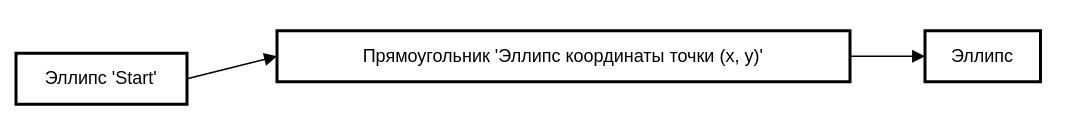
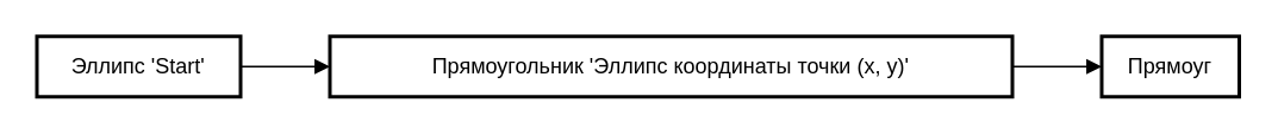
- <mxCell id="4" value="Эллипс" style="whiteSpace=wrap;strokeWidth=2;" vertex="1" parent="1"><mxGeometry x="616" width="77" height="34" as="geometry" y="20" /></mxCell>
+ <mxCell id="4" value="Прямоуг" style="whiteSpace=wrap;strokeWidth=2;" vertex="1" parent="1"><mxGeometry x="616" width="77" height="34" as="geometry" y="20" /></mxCell>
- <mxCell id="2" value="Эллипс 'Start'" style="whiteSpace=wrap;strokeWidth=2;" vertex="1" parent="1"><mxGeometry x="10" y="35" width="114" height="34" as="geometry" /></mxCell>
+ <mxCell id="2" value="Эллипс 'Start'" style="whiteSpace=wrap;strokeWidth=2;" vertex="1" parent="1"><mxGeometry width="114" height="34" as="geometry" x="20" y="20" /></mxCell>
